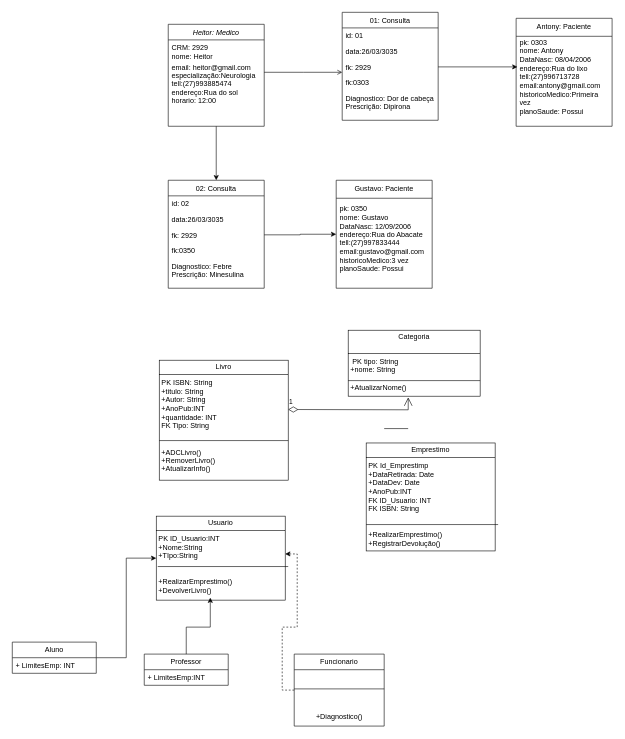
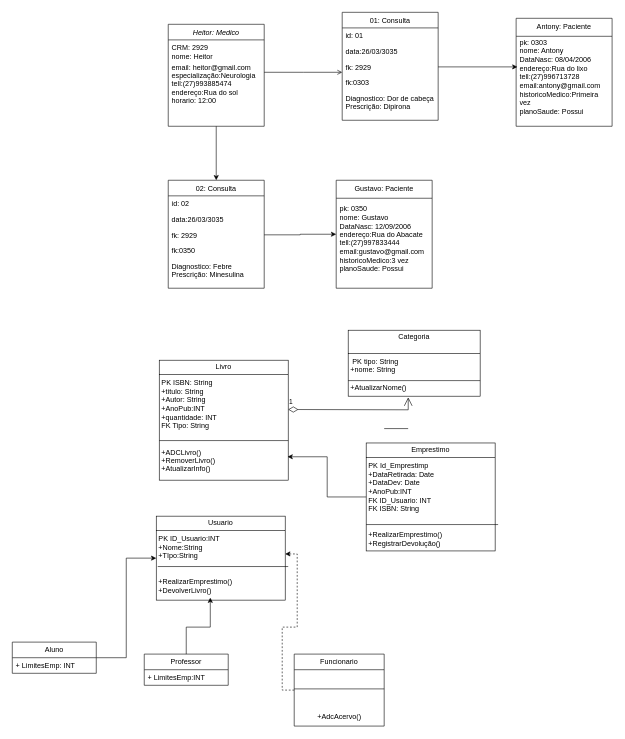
+ <mxCell id="35" style="edgeStyle=orthogonalEdgeStyle;rounded=0;orthogonalLoop=1;jettySize=auto;html=1;entryX=0.995;entryY=0.805;entryDx=0;entryDy=0;entryPerimeter=0;" edge="1" parent="1" source="32" target="26"><mxGeometry relative="1" as="geometry" /></mxCell>
- <mxCell id="45" value="+Diagnostico()" style="text;html=1;align=center;verticalAlign=middle;resizable=0;points=[];autosize=1;strokeColor=none;fillColor=none;" vertex="1" parent="43"><mxGeometry y="90" width="150" height="30" as="geometry" /></mxCell>
+ <mxCell id="45" value="+AdcAcervo()" style="text;html=1;align=center;verticalAlign=middle;resizable=0;points=[];autosize=1;strokeColor=none;fillColor=none;" vertex="1" parent="43"><mxGeometry y="90" width="150" height="30" as="geometry" /></mxCell>
